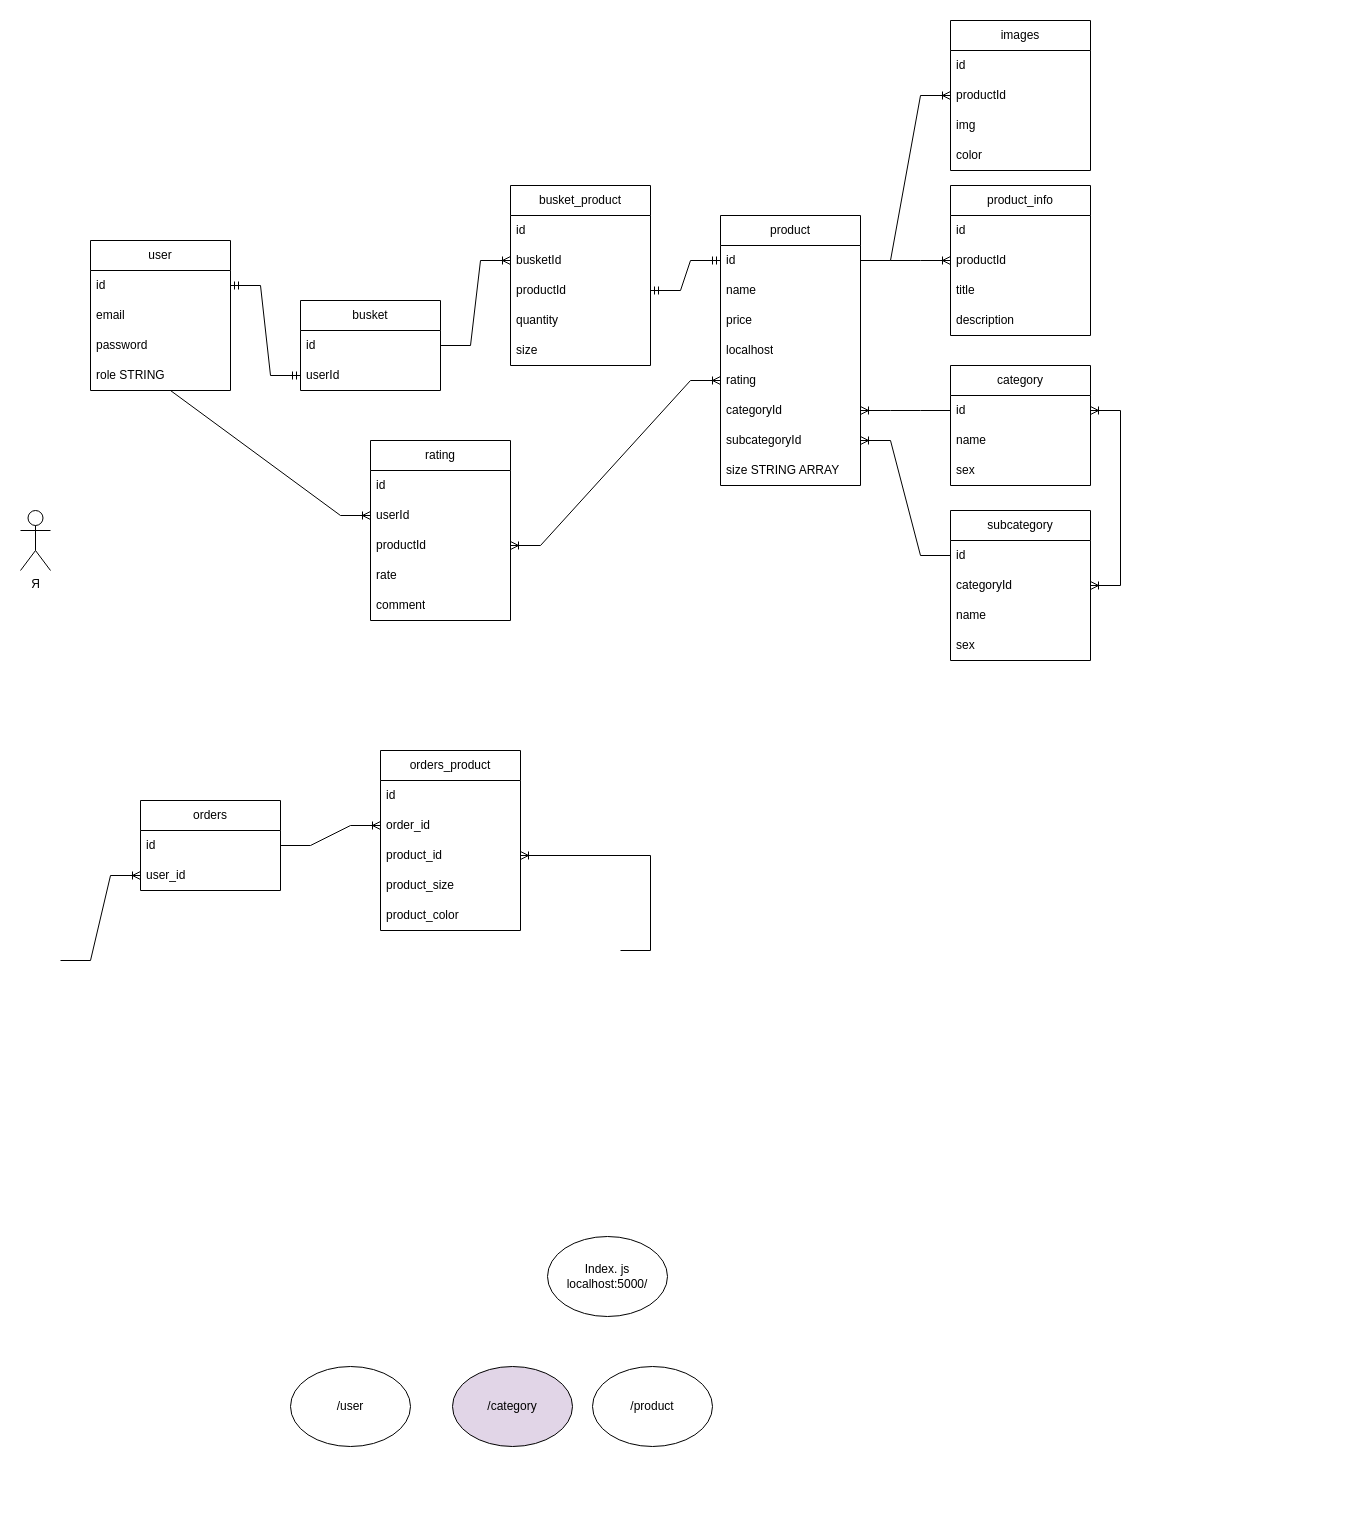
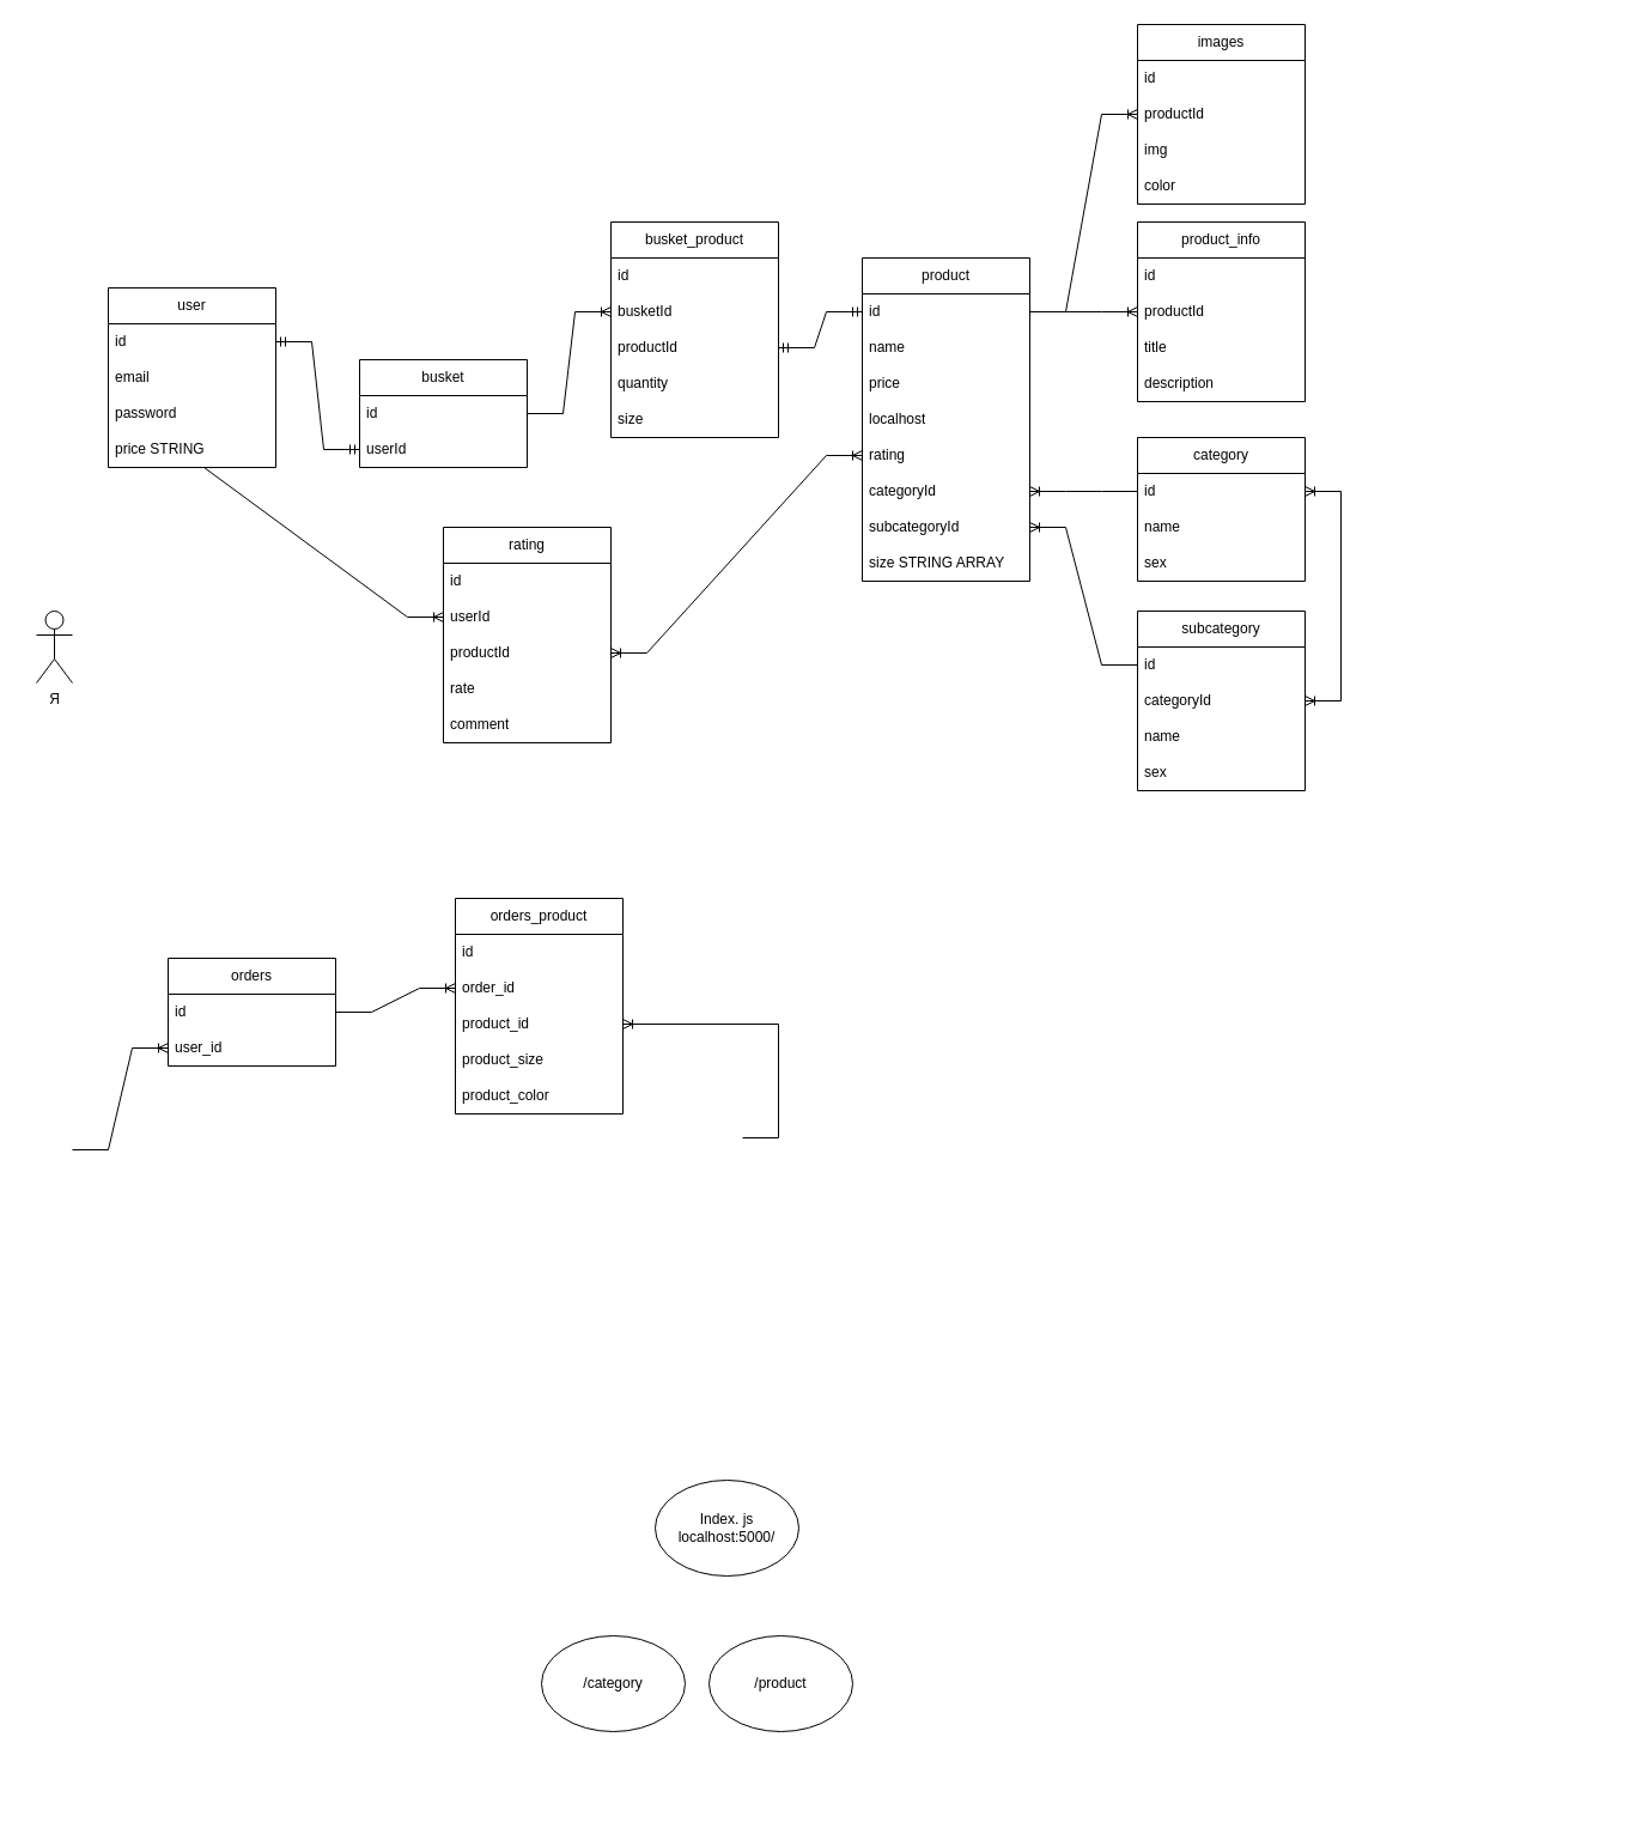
- <mxCell id="6" value="role STRING" style="text;strokeColor=none;fillColor=none;align=left;verticalAlign=middle;spacingLeft=4;spacingRight=4;overflow=hidden;points=[[0,0.5],[1,0.5]];portConstraint=eastwest;rotatable=0;whiteSpace=wrap;html=1;" parent="2" vertex="1"><mxGeometry y="120" width="140" height="30" as="geometry" /></mxCell>
+ <mxCell id="6" value="price STRING" style="text;strokeColor=none;fillColor=none;align=left;verticalAlign=middle;spacingLeft=4;spacingRight=4;overflow=hidden;points=[[0,0.5],[1,0.5]];portConstraint=eastwest;rotatable=0;whiteSpace=wrap;html=1;" parent="2" vertex="1"><mxGeometry y="120" width="140" height="30" as="geometry" /></mxCell>
- <mxCell id="53" value="Я" style="shape=umlActor;verticalLabelPosition=bottom;verticalAlign=top;html=1;outlineConnect=0;" parent="1" vertex="1"><mxGeometry x="20" y="510" width="30" height="60" as="geometry" /></mxCell>
+ <mxCell id="53" value="Я" style="shape=umlActor;verticalLabelPosition=bottom;verticalAlign=top;html=1;outlineConnect=0;" parent="1" vertex="1"><mxGeometry x="30" y="510" width="30" height="60" as="geometry" /></mxCell>
- <mxCell id="74" value="/user" style="ellipse;whiteSpace=wrap;html=1;" parent="1" vertex="1"><mxGeometry x="290" y="1366" width="120" height="80" as="geometry" /></mxCell>
- <mxCell id="75" value="/category" style="ellipse;whiteSpace=wrap;html=1;fillColor=#e1d5e7;" parent="1" vertex="1"><mxGeometry x="452" y="1366" width="120" height="80" as="geometry" /></mxCell>
+ <mxCell id="75" value="/category" style="ellipse;whiteSpace=wrap;html=1;" parent="1" vertex="1"><mxGeometry x="452" y="1366" width="120" height="80" as="geometry" /></mxCell>
